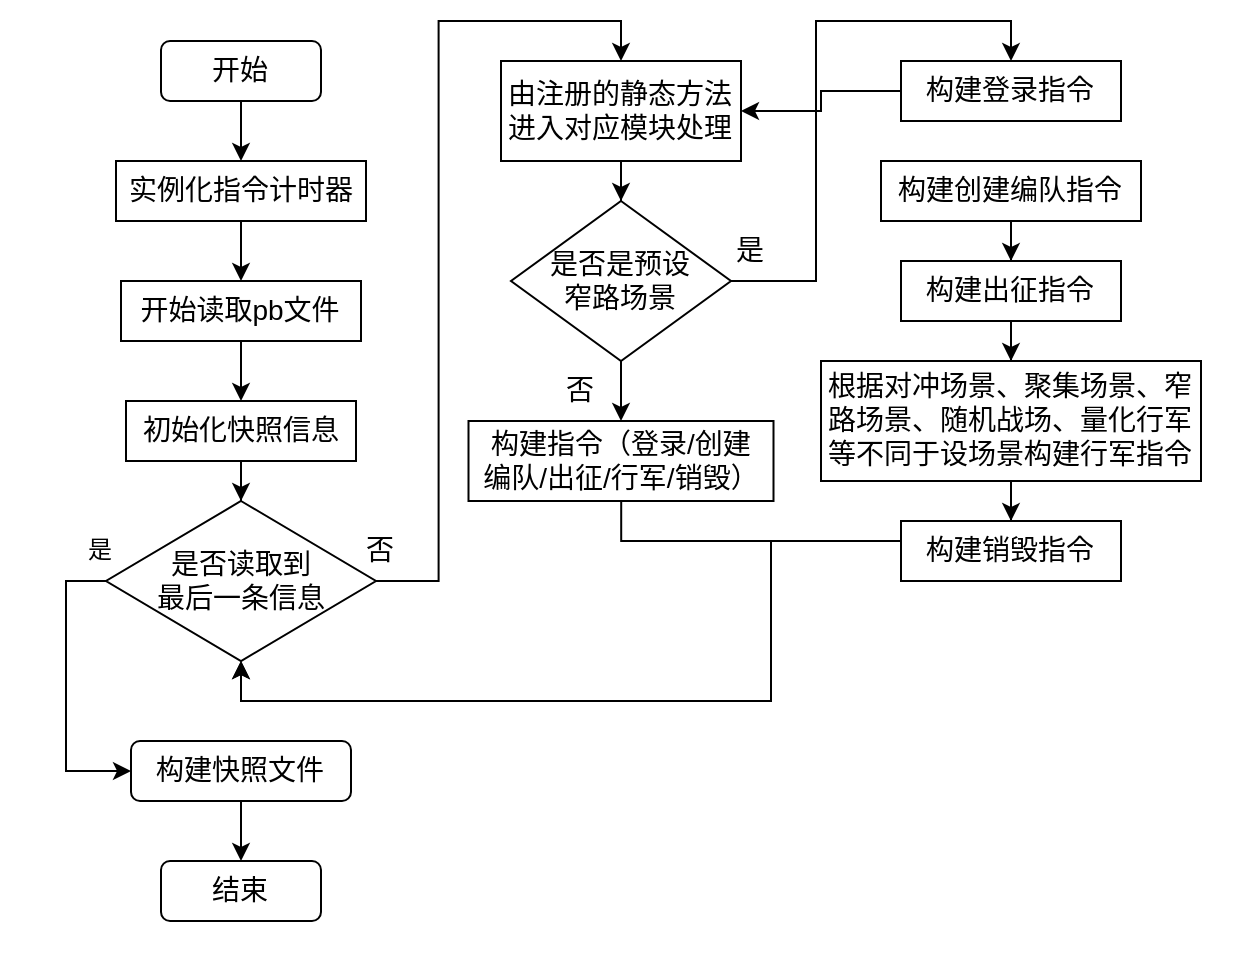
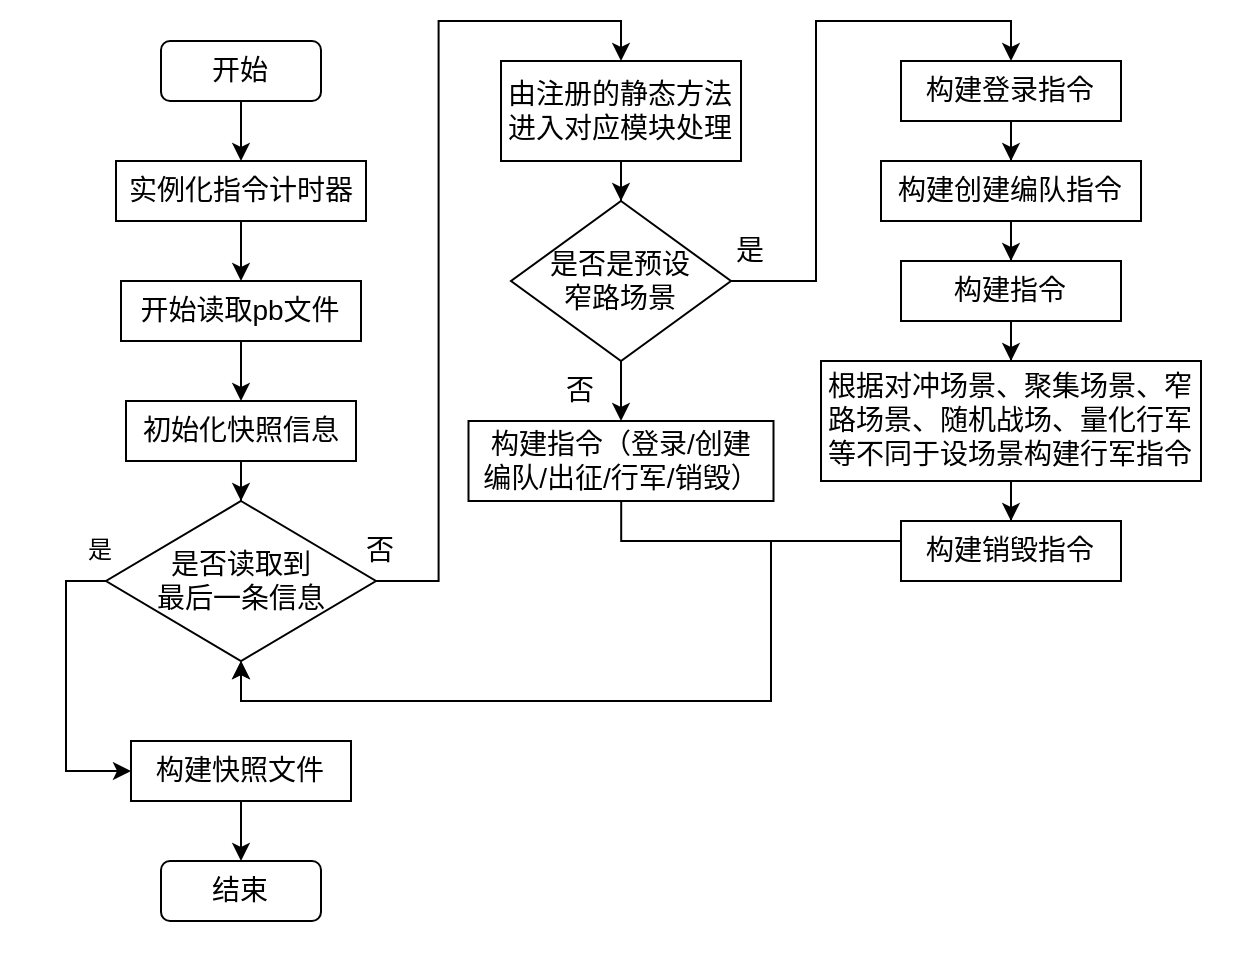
- <mxCell id="18" style="edgeStyle=orthogonalEdgeStyle;rounded=0;orthogonalLoop=1;jettySize=auto;html=1;fontSize=14;" parent="1" source="19" target="11" edge="1"><mxGeometry relative="1" as="geometry" /></mxCell>
+ <mxCell id="18" style="edgeStyle=orthogonalEdgeStyle;rounded=0;orthogonalLoop=1;jettySize=auto;html=1;entryX=0.5;entryY=0;entryDx=0;entryDy=0;fontSize=14;" parent="1" source="19" target="21" edge="1"><mxGeometry relative="1" as="geometry" /></mxCell>
- <mxCell id="25" value="构建出征指令" style="rounded=0;whiteSpace=wrap;html=1;fontSize=14;" parent="1" vertex="1"><mxGeometry x="450" y="130" width="110" height="30" as="geometry" /></mxCell>
+ <mxCell id="25" value="构建指令" style="rounded=0;whiteSpace=wrap;html=1;fontSize=14;" parent="1" vertex="1"><mxGeometry x="450" y="130" width="110" height="30" as="geometry" /></mxCell>
- <mxCell id="31" value="构建快照文件" style="whiteSpace=wrap;html=1;fontSize=14;rounded=1;" parent="1" vertex="1"><mxGeometry x="65" y="370" width="110" height="30" as="geometry" /></mxCell>
+ <mxCell id="31" value="构建快照文件" style="rounded=0;whiteSpace=wrap;html=1;fontSize=14;" parent="1" vertex="1"><mxGeometry x="65" y="370" width="110" height="30" as="geometry" /></mxCell>
